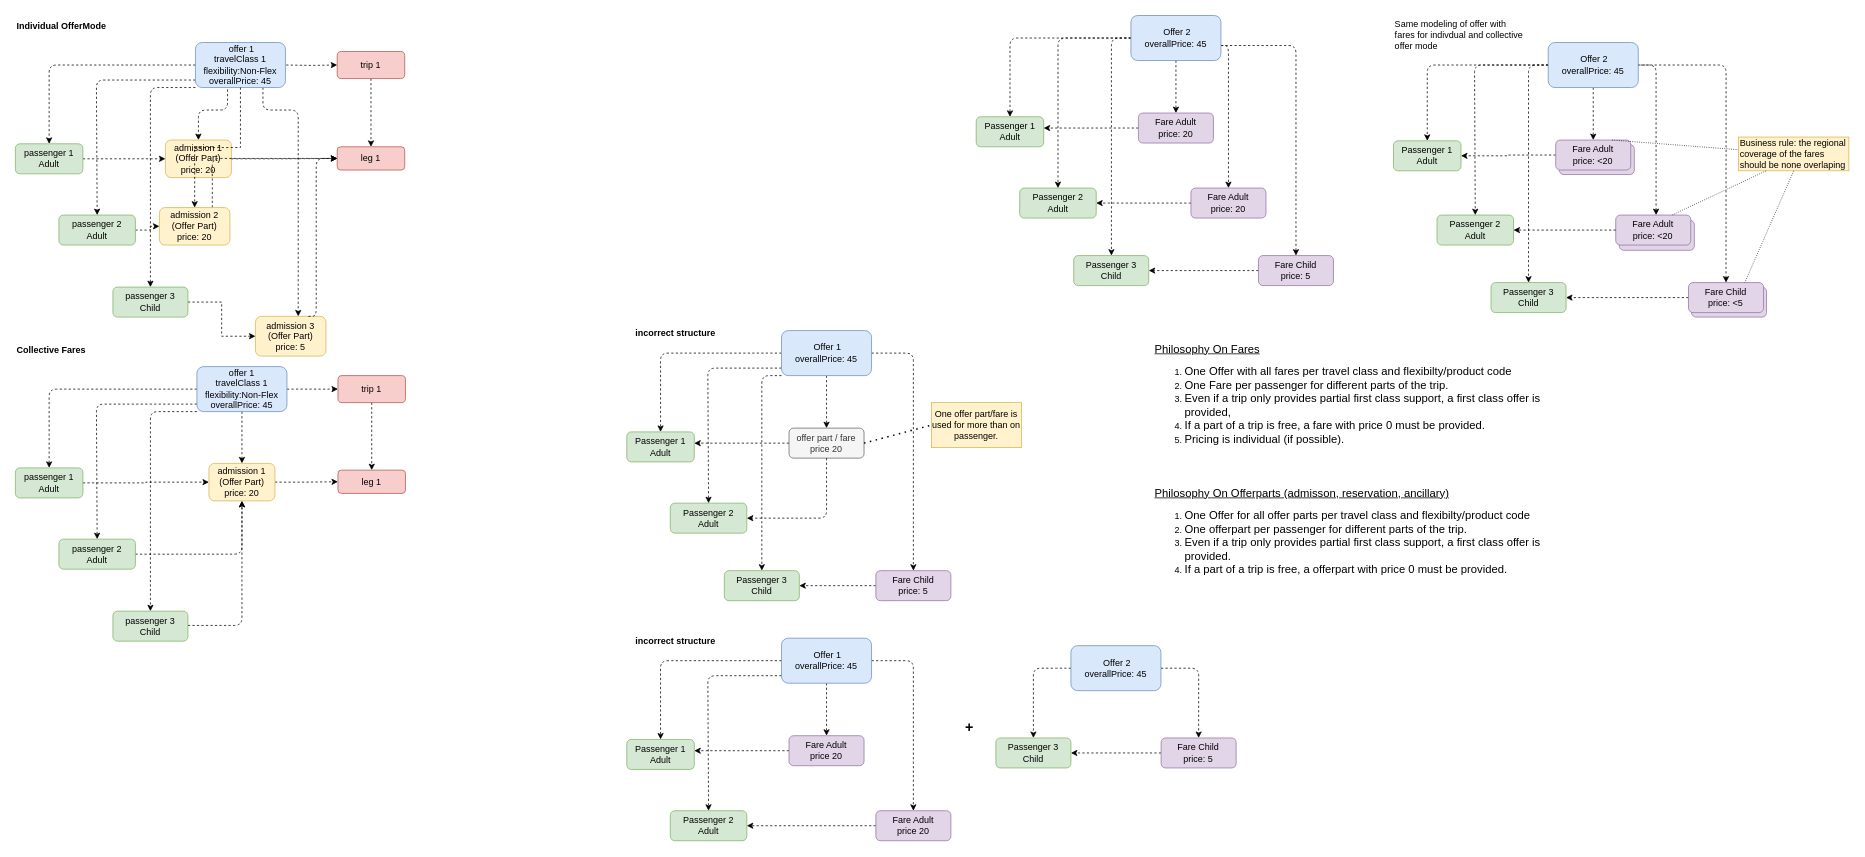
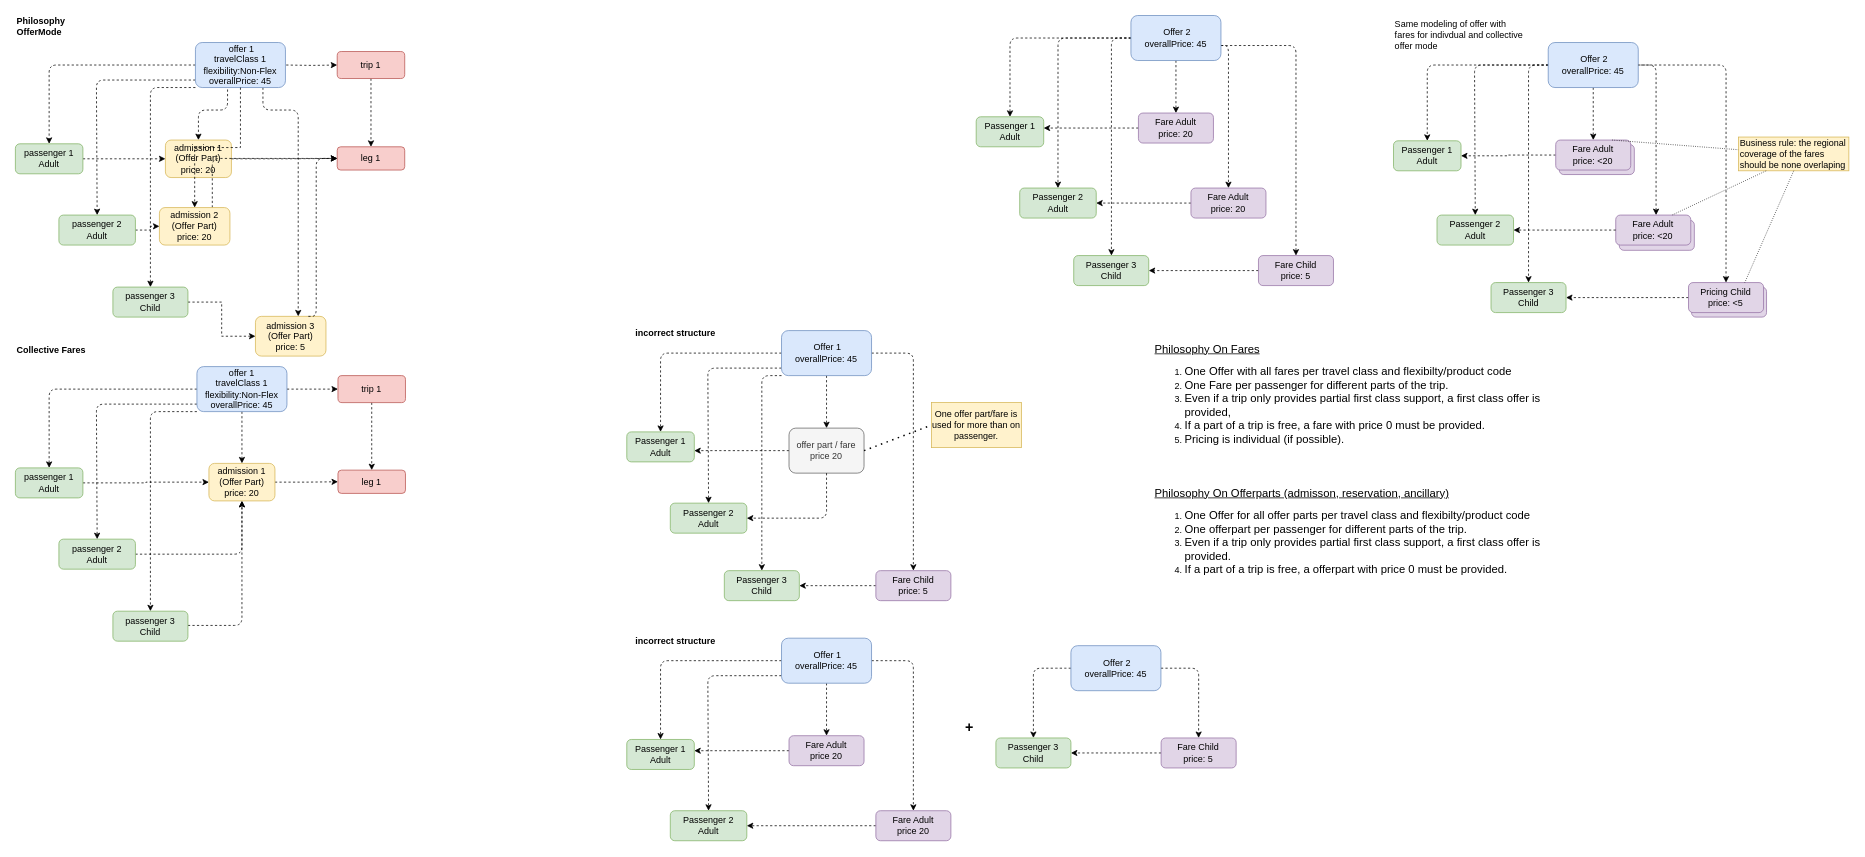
- <mxCell id="96" value="&lt;b&gt;Individual OfferMode&lt;/b&gt;" style="text;html=1;align=left;verticalAlign=middle;whiteSpace=wrap;rounded=0;" parent="1" vertex="1"><mxGeometry x="20" y="20" width="128" height="30" as="geometry" /></mxCell>
+ <mxCell id="96" value="&lt;b&gt;Philosophy OfferMode&lt;/b&gt;" style="text;html=1;align=left;verticalAlign=middle;whiteSpace=wrap;rounded=0;" parent="1" vertex="1"><mxGeometry x="20" y="20" width="128" height="30" as="geometry" /></mxCell>
- <mxCell id="75" value="Fare Child&lt;div&gt;price: &amp;lt;5&lt;/div&gt;" style="rounded=1;whiteSpace=wrap;html=1;fillColor=#e1d5e7;strokeColor=#9673a6;" parent="1" vertex="1"><mxGeometry x="2250.25" y="376" width="100" height="40" as="geometry" /></mxCell>
+ <mxCell id="75" value="Pricing Child&lt;div&gt;price: &amp;lt;5&lt;/div&gt;" style="rounded=1;whiteSpace=wrap;html=1;fillColor=#e1d5e7;strokeColor=#9673a6;" parent="1" vertex="1"><mxGeometry x="2250.25" y="376" width="100" height="40" as="geometry" /></mxCell>
- <mxCell id="51" value="offer part / fare&lt;br&gt;&lt;div&gt;price 20&lt;/div&gt;" style="rounded=1;whiteSpace=wrap;html=1;fillColor=#f5f5f5;strokeColor=#666666;fontColor=#333333;" parent="1" vertex="1"><mxGeometry x="1051.25" y="570" width="100" height="40" as="geometry" /></mxCell>
+ <mxCell id="51" value="offer part / fare&lt;br&gt;&lt;div&gt;price 20&lt;/div&gt;" style="rounded=1;whiteSpace=wrap;html=1;fillColor=#f5f5f5;strokeColor=#666666;fontColor=#333333;" parent="1" vertex="1"><mxGeometry x="1051.25" y="570" width="100" height="60" as="geometry" /></mxCell>
